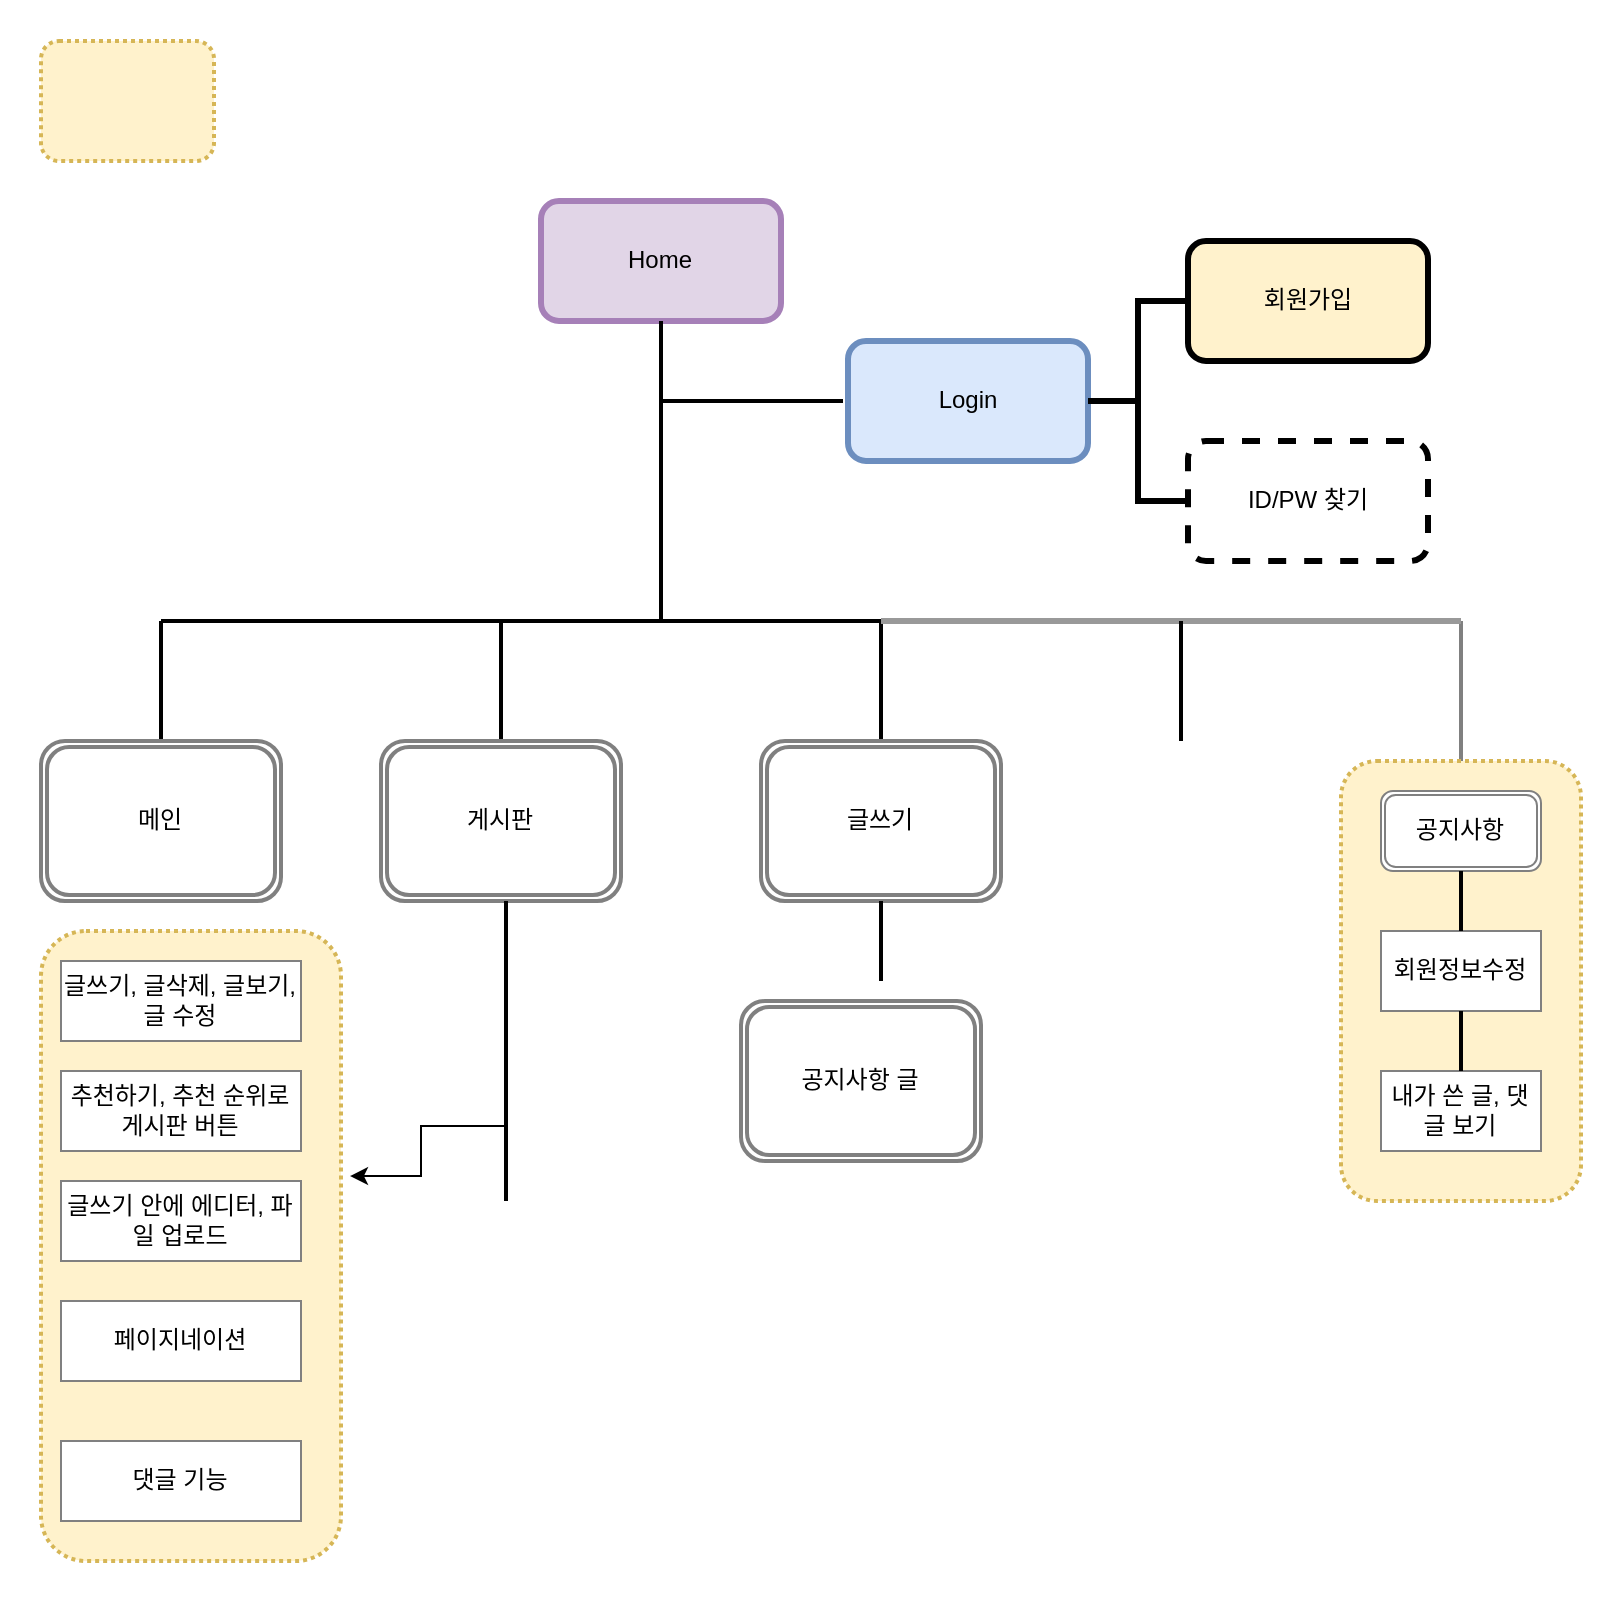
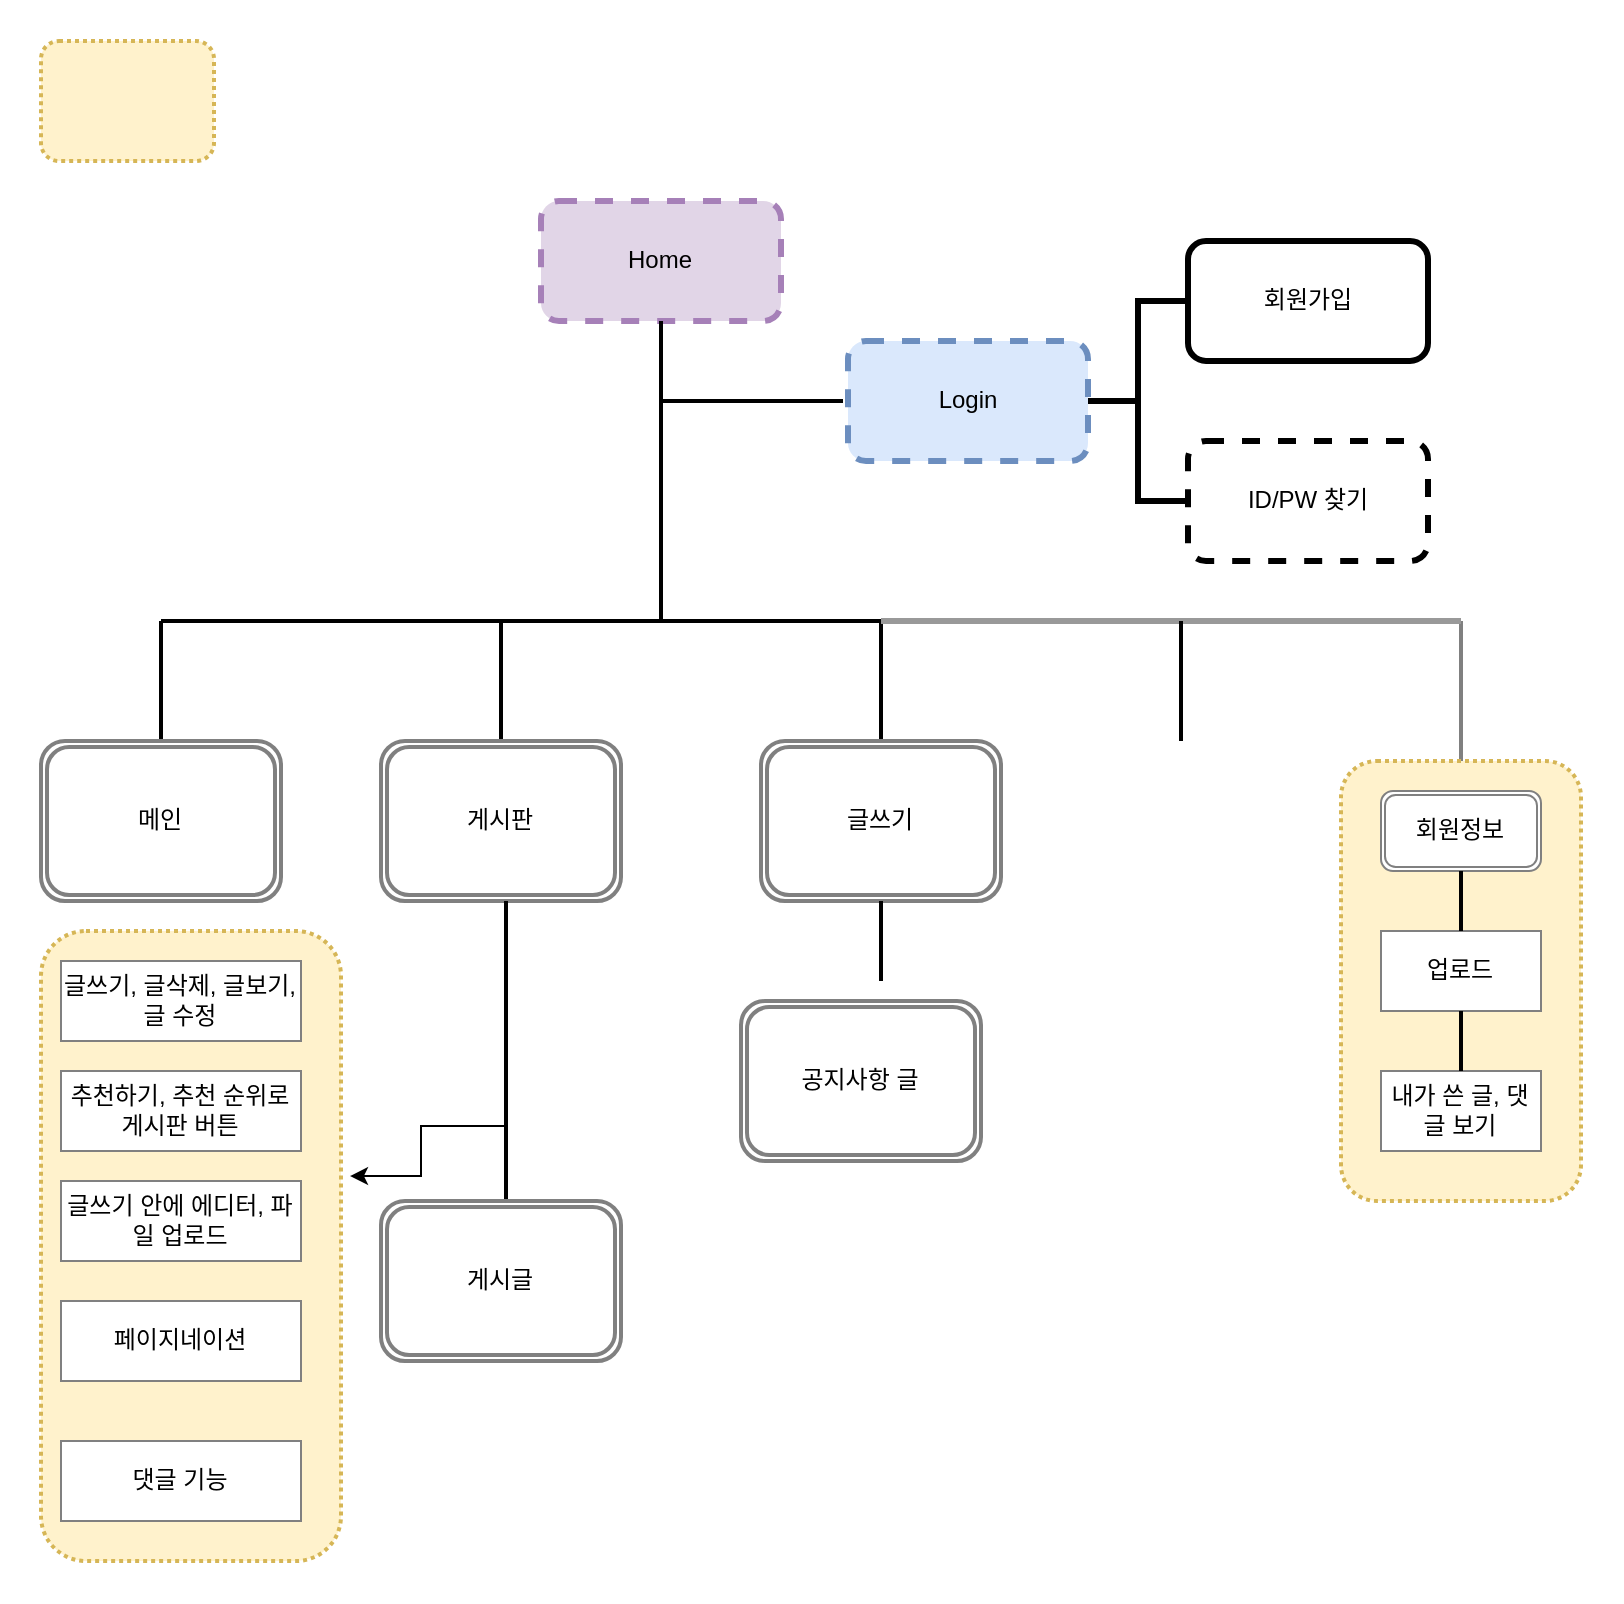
- <mxCell id="2" value="Home" style="rounded=1;whiteSpace=wrap;html=1;fillColor=#e1d5e7;strokeColor=#A680B8;strokeWidth=3;" vertex="1" parent="1"><mxGeometry x="270" y="100" width="120" height="60" as="geometry" /></mxCell>
+ <mxCell id="2" value="Home" style="rounded=1;whiteSpace=wrap;html=1;fillColor=#e1d5e7;strokeColor=#A680B8;strokeWidth=3;dashed=1;" vertex="1" parent="1"><mxGeometry x="270" y="100" width="120" height="60" as="geometry" /></mxCell>
- <mxCell id="7" value="회원가입" style="rounded=1;whiteSpace=wrap;html=1;shadow=0;glass=0;strokeWidth=3;fillColor=#fff2cc;" vertex="1" parent="1"><mxGeometry x="593.5" y="120" width="120" height="60" as="geometry" /></mxCell>
+ <mxCell id="7" value="회원가입" style="rounded=1;whiteSpace=wrap;html=1;shadow=0;glass=0;strokeWidth=3;" vertex="1" parent="1"><mxGeometry x="593.5" y="120" width="120" height="60" as="geometry" /></mxCell>
- <mxCell id="5" value="Login" style="rounded=1;whiteSpace=wrap;html=1;shadow=0;glass=0;strokeWidth=3;fillColor=#dae8fc;strokeColor=#6c8ebf;" vertex="1" parent="1"><mxGeometry x="423.5" y="170" width="120" height="60" as="geometry" /></mxCell>
+ <mxCell id="5" value="Login" style="rounded=1;whiteSpace=wrap;html=1;shadow=0;glass=0;strokeWidth=3;fillColor=#dae8fc;strokeColor=#6c8ebf;dashed=1;" vertex="1" parent="1"><mxGeometry x="423.5" y="170" width="120" height="60" as="geometry" /></mxCell>
- <mxCell id="28" value="공지사항" style="shape=ext;double=1;rounded=1;whiteSpace=wrap;html=1;shadow=0;glass=0;strokeWidth=1;gradientColor=none;fillColor=#FFFFFF;strokeColor=#808080;" vertex="1" parent="1"><mxGeometry x="690" y="395" width="80" height="40" as="geometry" /></mxCell>
+ <mxCell id="28" value="회원정보" style="shape=ext;double=1;rounded=1;whiteSpace=wrap;html=1;shadow=0;glass=0;strokeWidth=1;gradientColor=none;fillColor=#FFFFFF;strokeColor=#808080;" vertex="1" parent="1"><mxGeometry x="690" y="395" width="80" height="40" as="geometry" /></mxCell>
- <mxCell id="29" value="회원정보수정" style="shape=ext;double=0;rounded=0;whiteSpace=wrap;html=1;shadow=0;glass=0;strokeWidth=1;gradientColor=none;fillColor=#FFFFFF;strokeColor=#808080;" vertex="1" parent="1"><mxGeometry x="690" y="465" width="80" height="40" as="geometry" /></mxCell>
+ <mxCell id="29" value="업로드" style="shape=ext;double=0;rounded=0;whiteSpace=wrap;html=1;shadow=0;glass=0;strokeWidth=1;gradientColor=none;fillColor=#FFFFFF;strokeColor=#808080;" vertex="1" parent="1"><mxGeometry x="690" y="465" width="80" height="40" as="geometry" /></mxCell>
+ <mxCell id="19" value="게시글" style="shape=ext;double=1;rounded=1;whiteSpace=wrap;html=1;shadow=0;glass=0;strokeWidth=2;fillColor=#FFFFFF;strokeColor=#808080;" vertex="1" parent="1"><mxGeometry x="190" y="600" width="120" height="80" as="geometry" /></mxCell>
